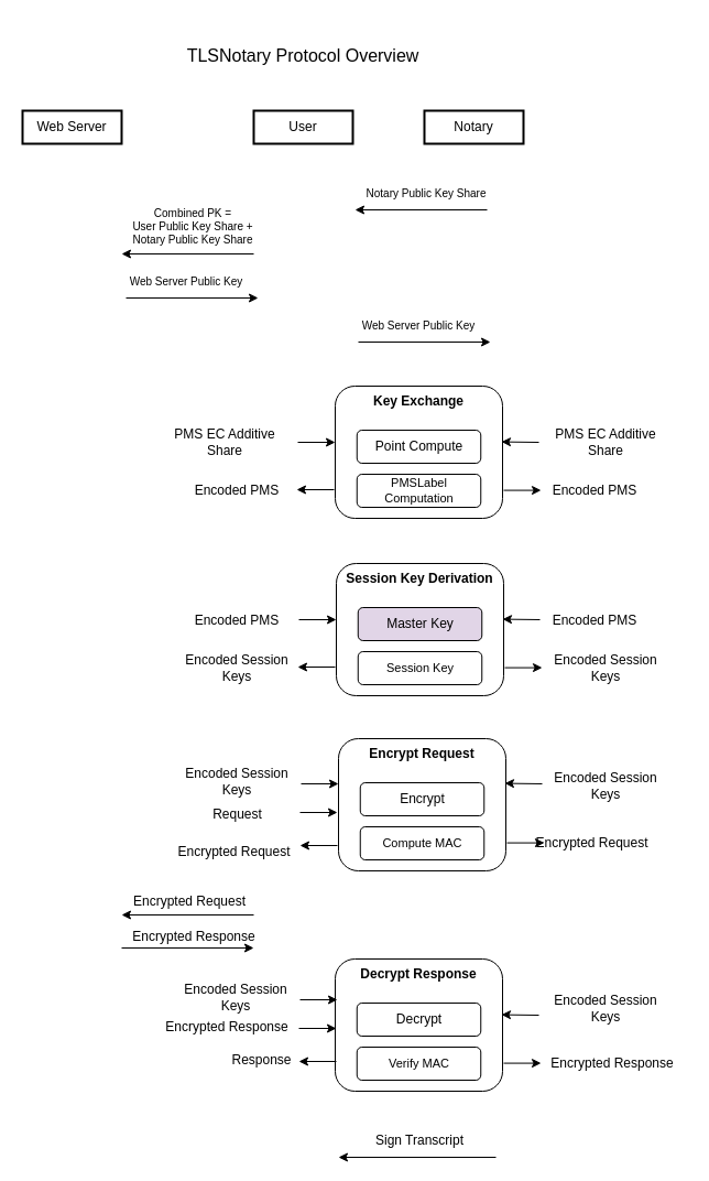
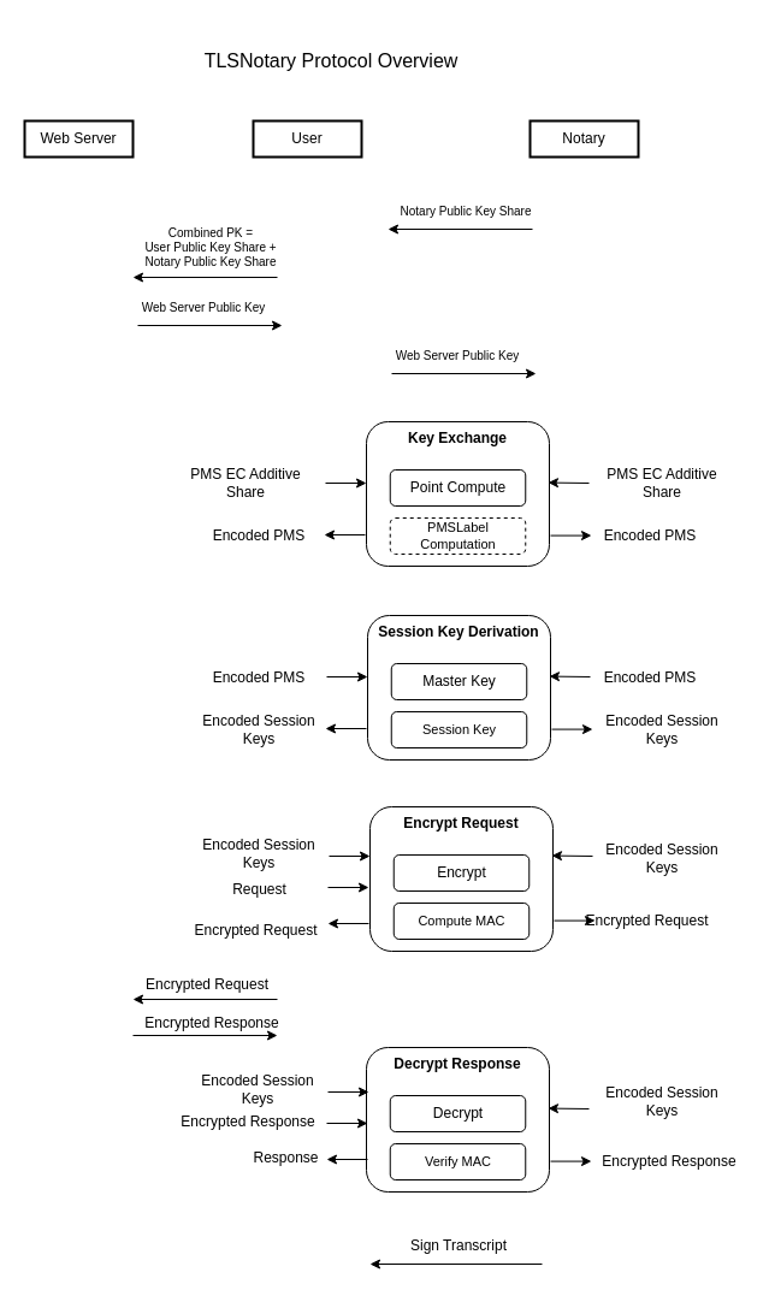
- <mxCell id="4" value="User" style="text;html=1;strokeColor=default;fillColor=none;align=center;verticalAlign=middle;whiteSpace=wrap;rounded=0;strokeWidth=2;" vertex="1" parent="1"><mxGeometry x="230" y="100" width="90" height="30" as="geometry" /></mxCell>
+ <mxCell id="4" value="User" style="text;html=1;strokeColor=default;fillColor=none;align=center;verticalAlign=middle;whiteSpace=wrap;rounded=0;strokeWidth=2;" vertex="1" parent="1"><mxGeometry x="210" y="100" width="90" height="30" as="geometry" /></mxCell>
- <mxCell id="5" value="Notary" style="text;html=1;strokeColor=default;fillColor=none;align=center;verticalAlign=middle;whiteSpace=wrap;rounded=0;strokeWidth=2;" vertex="1" parent="1"><mxGeometry x="385" y="100" width="90" height="30" as="geometry" /></mxCell>
+ <mxCell id="5" value="Notary" style="text;html=1;strokeColor=default;fillColor=none;align=center;verticalAlign=middle;whiteSpace=wrap;rounded=0;strokeWidth=2;" vertex="1" parent="1"><mxGeometry x="440" y="100" width="90" height="30" as="geometry" /></mxCell>
- <mxCell id="19" value="&lt;div style=&quot;font-size: 11px;&quot;&gt;PMSLabel&lt;/div&gt;&lt;div style=&quot;font-size: 11px;&quot;&gt;Computation&lt;br style=&quot;font-size: 11px;&quot;&gt;&lt;/div&gt;" style="rounded=1;whiteSpace=wrap;html=1;fontSize=11;" vertex="1" parent="1"><mxGeometry x="323.75" y="430" width="112.5" height="30" as="geometry" /></mxCell>
+ <mxCell id="19" value="&lt;div style=&quot;font-size: 11px;&quot;&gt;PMSLabel&lt;/div&gt;&lt;div style=&quot;font-size: 11px;&quot;&gt;Computation&lt;br style=&quot;font-size: 11px;&quot;&gt;&lt;/div&gt;" style="rounded=1;whiteSpace=wrap;html=1;fontSize=11;dashed=1;" vertex="1" parent="1"><mxGeometry x="323.75" y="430" width="112.5" height="30" as="geometry" /></mxCell>
- <mxCell id="23" value="Master Key" style="rounded=1;whiteSpace=wrap;html=1;fillColor=#e1d5e7;" vertex="1" parent="1"><mxGeometry x="324.75" y="551" width="112.5" height="30" as="geometry" /></mxCell>
+ <mxCell id="23" value="Master Key" style="rounded=1;whiteSpace=wrap;html=1;" vertex="1" parent="1"><mxGeometry x="324.75" y="551" width="112.5" height="30" as="geometry" /></mxCell>
